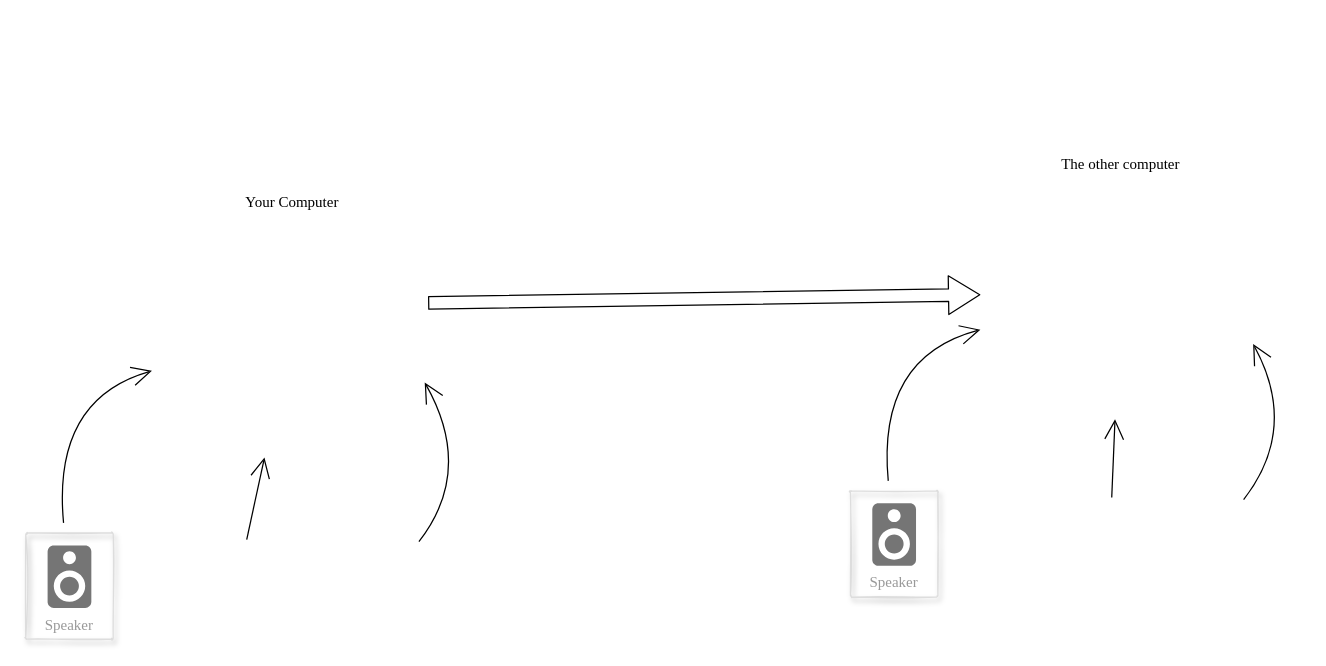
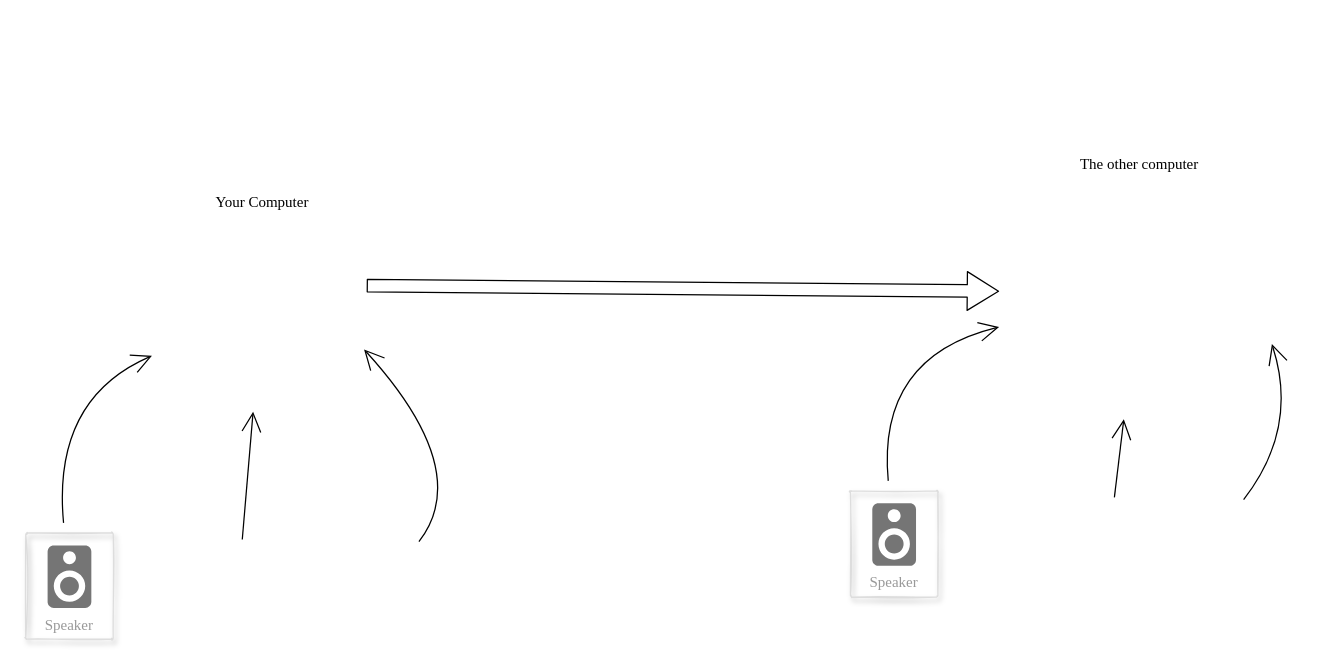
- <mxCell id="11" value="&lt;font data-font-src=&quot;https://fonts.googleapis.com/css?family=Architects+Daughter&quot; face=&quot;Architects Daughter&quot;&gt;The other computer&lt;/font&gt;" style="shape=mxgraph.cisco.computers_and_peripherals.pc;html=1;pointerEvents=1;dashed=0;fillColor=none;strokeColor=#ffffff;strokeWidth=1;verticalLabelPosition=top;verticalAlign=bottom;align=center;outlineConnect=0;hachureGap=4;sketch=1;labelPosition=center;" vertex="1" parent="1"><mxGeometry x="792" y="140.3" width="208" height="186.67" as="geometry" /></mxCell>
+ <mxCell id="11" value="&lt;font data-font-src=&quot;https://fonts.googleapis.com/css?family=Architects+Daughter&quot; face=&quot;Architects Daughter&quot;&gt;The other computer&lt;/font&gt;" style="shape=mxgraph.cisco.computers_and_peripherals.pc;html=1;pointerEvents=1;dashed=0;fillColor=none;strokeColor=#ffffff;strokeWidth=1;verticalLabelPosition=top;verticalAlign=bottom;align=center;outlineConnect=0;hachureGap=4;sketch=1;labelPosition=center;" vertex="1" parent="1"><mxGeometry x="807" y="140.3" width="208" height="186.67" as="geometry" /></mxCell>
- <mxCell id="2" value="&lt;font data-font-src=&quot;https://fonts.googleapis.com/css?family=Architects+Daughter&quot; face=&quot;Architects Daughter&quot;&gt;Your Computer&lt;/font&gt;" style="shape=mxgraph.cisco.computers_and_peripherals.pc;html=1;pointerEvents=1;dashed=0;fillColor=none;strokeColor=#ffffff;strokeWidth=1;verticalLabelPosition=top;verticalAlign=bottom;align=center;outlineConnect=0;hachureGap=4;sketch=1;labelPosition=center;" vertex="1" parent="1"><mxGeometry x="129" y="171" width="208" height="186.67" as="geometry" /></mxCell>
+ <mxCell id="2" value="&lt;font data-font-src=&quot;https://fonts.googleapis.com/css?family=Architects+Daughter&quot; face=&quot;Architects Daughter&quot;&gt;Your Computer&lt;/font&gt;" style="shape=mxgraph.cisco.computers_and_peripherals.pc;html=1;pointerEvents=1;dashed=0;fillColor=none;strokeColor=#ffffff;strokeWidth=1;verticalLabelPosition=top;verticalAlign=bottom;align=center;outlineConnect=0;hachureGap=4;sketch=1;labelPosition=center;" vertex="1" parent="1"><mxGeometry x="129" y="171" width="160" height="150" as="geometry" /></mxCell>
